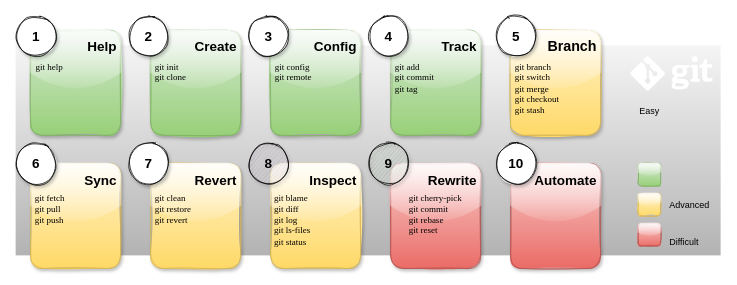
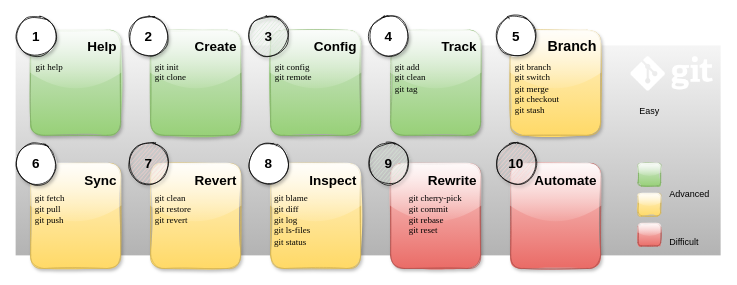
- <mxCell id="13" value="3" style="ellipse;whiteSpace=wrap;html=1;aspect=fixed;fontSize=18;fontStyle=1;shadow=1;sketch=1;" parent="1" vertex="1"><mxGeometry x="330" y="20" width="55" height="55" as="geometry" /></mxCell>
+ <mxCell id="13" value="3" style="ellipse;whiteSpace=wrap;html=1;aspect=fixed;fontSize=18;fontStyle=1;shadow=1;sketch=1;fillColor=#d5e8d4;" parent="1" vertex="1"><mxGeometry x="330" y="20" width="55" height="55" as="geometry" /></mxCell>
- <mxCell id="28" value="&lt;div style=&quot;color: rgb(0 , 0 , 0) ; font-family: &amp;#34;helvetica&amp;#34;&quot;&gt;&lt;span style=&quot;font-family: &amp;#34;lucida console&amp;#34;&quot;&gt;git add&lt;/span&gt;&lt;/div&gt;&lt;div style=&quot;color: rgb(0 , 0 , 0) ; font-family: &amp;#34;helvetica&amp;#34;&quot;&gt;&lt;span style=&quot;font-family: &amp;#34;lucida console&amp;#34;&quot;&gt;git commit&lt;/span&gt;&lt;/div&gt;&lt;div style=&quot;color: rgb(0 , 0 , 0) ; font-family: &amp;#34;helvetica&amp;#34;&quot;&gt;&lt;span style=&quot;font-family: &amp;#34;lucida console&amp;#34;&quot;&gt;git tag&lt;/span&gt;&lt;/div&gt;" style="text;html=1;strokeColor=none;fillColor=none;align=left;verticalAlign=top;whiteSpace=wrap;rounded=0;shadow=1;glass=0;sketch=1;fillStyle=solid;fontFamily=Lucida Console;fontSize=12;fontColor=#330000;" parent="1" vertex="1"><mxGeometry x="524" y="75" width="120" height="90" as="geometry" /></mxCell>
+ <mxCell id="28" value="&lt;div style=&quot;color: rgb(0 , 0 , 0) ; font-family: &amp;#34;helvetica&amp;#34;&quot;&gt;&lt;span style=&quot;font-family: &amp;#34;lucida console&amp;#34;&quot;&gt;git add&lt;/span&gt;&lt;/div&gt;&lt;div style=&quot;color: rgb(0 , 0 , 0) ; font-family: &amp;#34;helvetica&amp;#34;&quot;&gt;&lt;span style=&quot;font-family: &amp;#34;lucida console&amp;#34;&quot;&gt;git clean&lt;/span&gt;&lt;/div&gt;&lt;div style=&quot;color: rgb(0 , 0 , 0) ; font-family: &amp;#34;helvetica&amp;#34;&quot;&gt;&lt;span style=&quot;font-family: &amp;#34;lucida console&amp;#34;&quot;&gt;git tag&lt;/span&gt;&lt;/div&gt;" style="text;html=1;strokeColor=none;fillColor=none;align=left;verticalAlign=top;whiteSpace=wrap;rounded=0;shadow=1;glass=0;sketch=1;fillStyle=solid;fontFamily=Lucida Console;fontSize=12;fontColor=#330000;" parent="1" vertex="1"><mxGeometry x="524" y="75" width="120" height="90" as="geometry" /></mxCell>
- <mxCell id="22" value="7" style="ellipse;whiteSpace=wrap;html=1;aspect=fixed;fontSize=18;fontStyle=1;shadow=1;sketch=1;" parent="1" vertex="1"><mxGeometry x="170" y="190" width="55" height="55" as="geometry" /></mxCell>
+ <mxCell id="22" value="7" style="ellipse;whiteSpace=wrap;html=1;aspect=fixed;fontSize=18;fontStyle=1;shadow=1;sketch=1;fillColor=#f8cecc;" parent="1" vertex="1"><mxGeometry x="170" y="190" width="55" height="55" as="geometry" /></mxCell>
- <mxCell id="16" value="8" style="ellipse;whiteSpace=wrap;html=1;aspect=fixed;fontSize=18;fontStyle=1;shadow=1;sketch=1;fillColor=#e1d5e7;" parent="1" vertex="1"><mxGeometry x="330" y="190" width="55" height="55" as="geometry" /></mxCell>
+ <mxCell id="16" value="8" style="ellipse;whiteSpace=wrap;html=1;aspect=fixed;fontSize=18;fontStyle=1;shadow=1;sketch=1;" parent="1" vertex="1"><mxGeometry x="330" y="190" width="55" height="55" as="geometry" /></mxCell>
- <mxCell id="18" value="10" style="ellipse;whiteSpace=wrap;html=1;aspect=fixed;fontSize=18;fontStyle=1;shadow=1;sketch=1;" parent="1" vertex="1"><mxGeometry x="660" y="190" width="55" height="55" as="geometry" /></mxCell>
+ <mxCell id="18" value="10" style="ellipse;whiteSpace=wrap;html=1;aspect=fixed;fontSize=18;fontStyle=1;shadow=1;sketch=1;fillColor=#f8cecc;" parent="1" vertex="1"><mxGeometry x="660" y="190" width="55" height="55" as="geometry" /></mxCell>
- <mxCell id="36" value="Advanced" style="text;html=1;strokeColor=none;fillColor=none;align=left;verticalAlign=middle;whiteSpace=wrap;rounded=0;" vertex="1" parent="1"><mxGeometry x="890" y="257.5" width="60" height="30" as="geometry" /></mxCell>
+ <mxCell id="36" value="Advanced" style="text;html=1;strokeColor=none;fillColor=none;align=left;verticalAlign=middle;whiteSpace=wrap;rounded=0;" vertex="1" parent="1"><mxGeometry x="890" y="242.5" width="60" height="30" as="geometry" /></mxCell>
